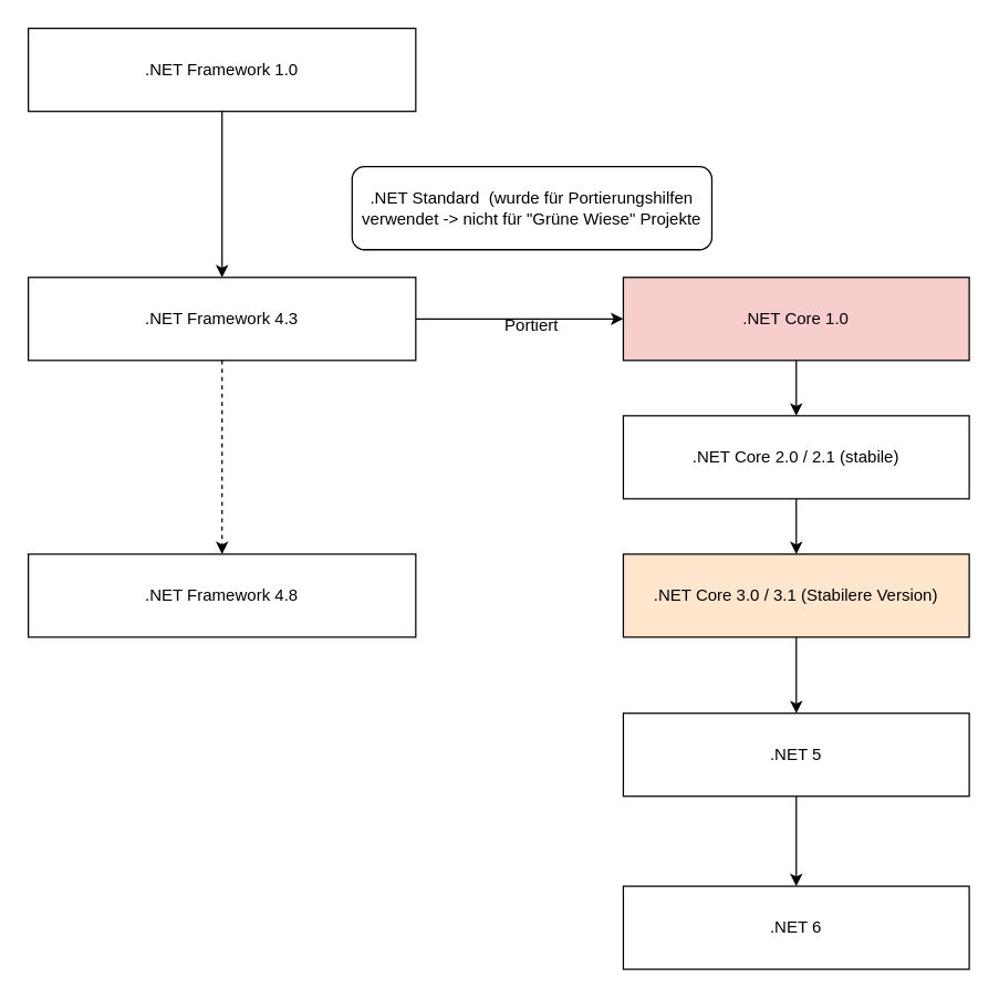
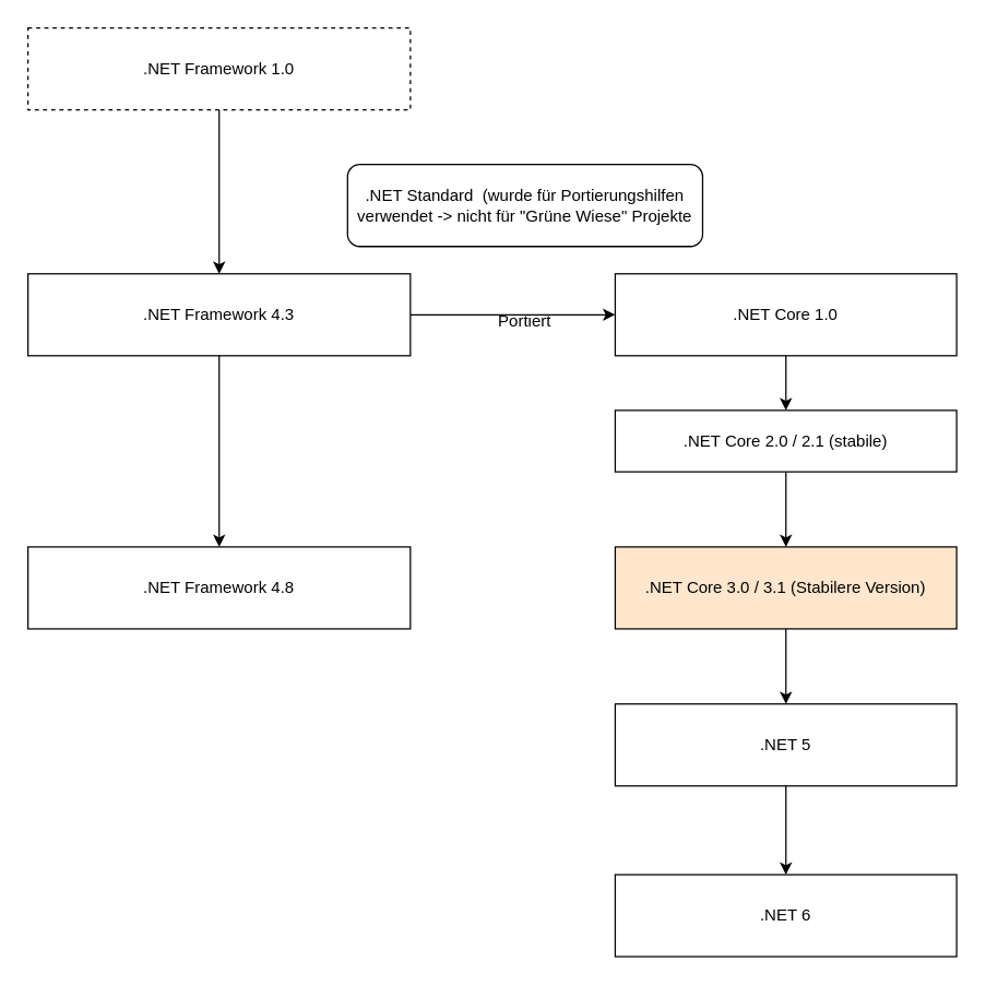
- <mxCell id="2" value=".NET Framework 1.0" style="rounded=0;whiteSpace=wrap;html=1;" vertex="1" parent="1"><mxGeometry x="20" y="20" width="280" height="60" as="geometry" /></mxCell>
+ <mxCell id="2" value=".NET Framework 1.0" style="rounded=0;whiteSpace=wrap;html=1;dashed=1;" vertex="1" parent="1"><mxGeometry x="20" y="20" width="280" height="60" as="geometry" /></mxCell>
- <mxCell id="8" value=".NET Core 1.0" style="rounded=0;whiteSpace=wrap;html=1;fillColor=#f8cecc;" vertex="1" parent="1"><mxGeometry x="450" y="200" width="250" height="60" as="geometry" /></mxCell>
+ <mxCell id="8" value=".NET Core 1.0" style="rounded=0;whiteSpace=wrap;html=1;" vertex="1" parent="1"><mxGeometry x="450" y="200" width="250" height="60" as="geometry" /></mxCell>
- <mxCell id="6" value="" style="endArrow=classic;html=1;rounded=0;exitX=0.5;exitY=1;exitDx=0;exitDy=0;entryX=0.5;entryY=0;entryDx=0;entryDy=0;dashed=1;" edge="1" parent="1" source="4" target="3"><mxGeometry width="50" height="50" relative="1" as="geometry"><mxPoint x="360" y="390" as="sourcePoint" /><mxPoint x="410" y="340" as="targetPoint" /></mxGeometry></mxCell>
+ <mxCell id="6" value="" style="endArrow=classic;html=1;rounded=0;exitX=0.5;exitY=1;exitDx=0;exitDy=0;entryX=0.5;entryY=0;entryDx=0;entryDy=0;" edge="1" parent="1" source="4" target="3"><mxGeometry width="50" height="50" relative="1" as="geometry"><mxPoint x="360" y="390" as="sourcePoint" /><mxPoint x="410" y="340" as="targetPoint" /></mxGeometry></mxCell>
- <mxCell id="10" value=".NET Core 2.0 / 2.1 (stabile)" style="rounded=0;whiteSpace=wrap;html=1;" vertex="1" parent="1"><mxGeometry x="450" y="300" width="250" height="60" as="geometry" /></mxCell>
+ <mxCell id="10" value=".NET Core 2.0 / 2.1 (stabile)" style="rounded=0;whiteSpace=wrap;html=1;" vertex="1" parent="1"><mxGeometry x="450" y="300" width="250" height="45" as="geometry" /></mxCell>
